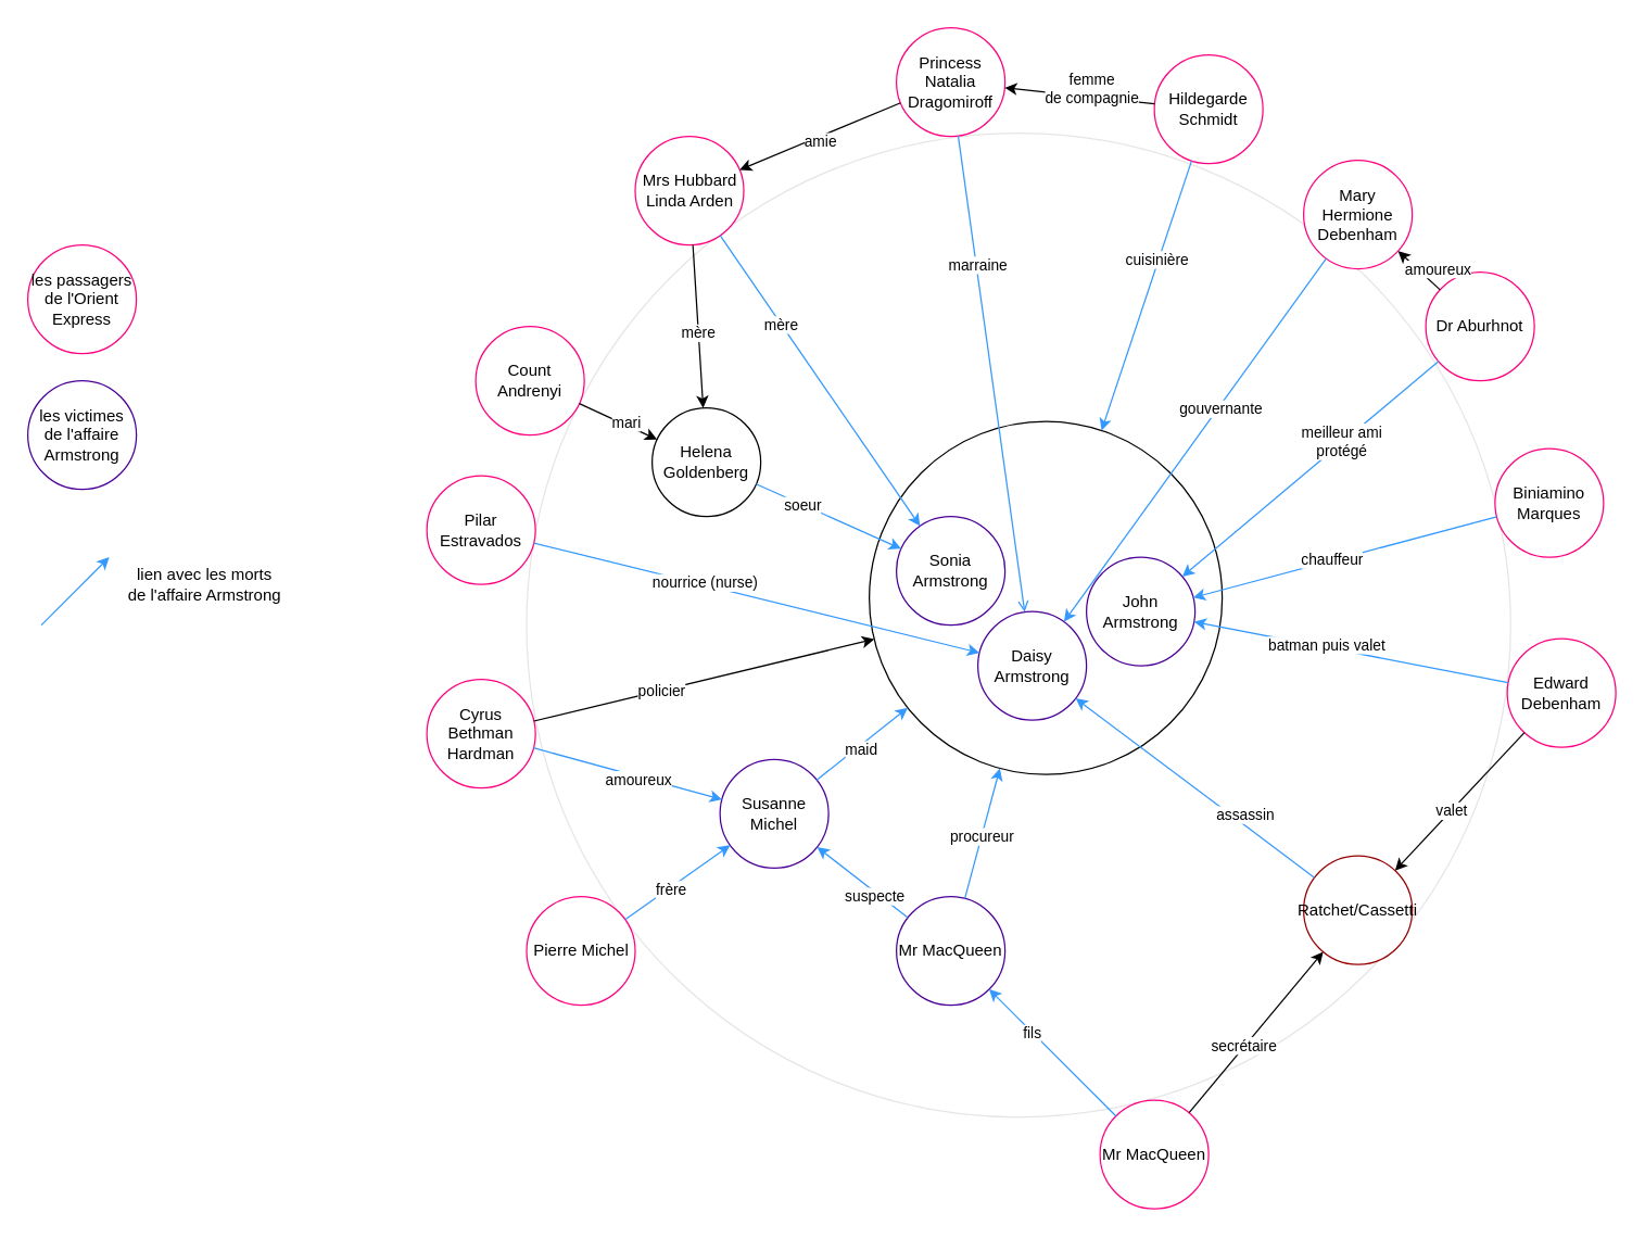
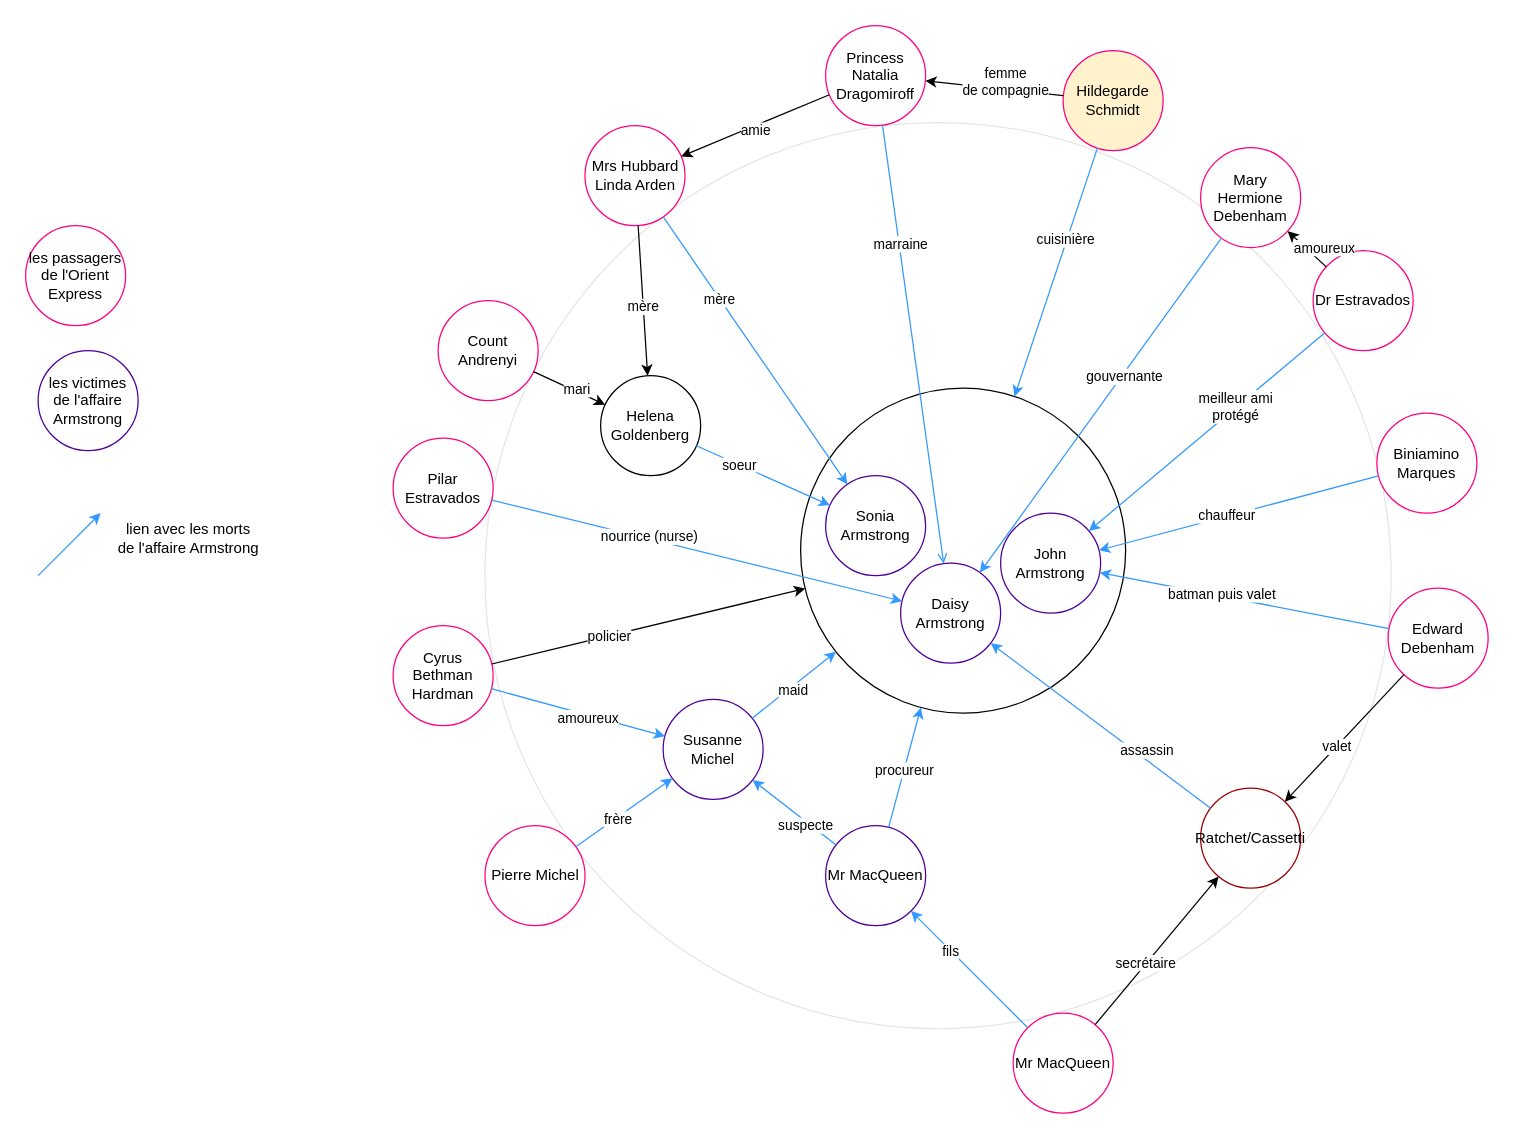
- <mxCell id="14" value="Hildegarde Schmidt" style="ellipse;whiteSpace=wrap;html=1;aspect=fixed;strokeColor=#FF0080;" vertex="1" parent="1"><mxGeometry x="850" y="40" width="80" height="80" as="geometry" /></mxCell>
+ <mxCell id="14" value="Hildegarde Schmidt" style="ellipse;whiteSpace=wrap;html=1;aspect=fixed;strokeColor=#FF0080;fillColor=#fff2cc;" vertex="1" parent="1"><mxGeometry x="850" y="40" width="80" height="80" as="geometry" /></mxCell>
- <mxCell id="4" value="&lt;div&gt;Dr Aburhnot&lt;/div&gt;" style="ellipse;whiteSpace=wrap;html=1;aspect=fixed;strokeColor=#FF0080;" vertex="1" parent="1"><mxGeometry x="1050" y="200" width="80" height="80" as="geometry" /></mxCell>
+ <mxCell id="4" value="&lt;div&gt;Dr Estravados&lt;/div&gt;" style="ellipse;whiteSpace=wrap;html=1;aspect=fixed;strokeColor=#FF0080;" vertex="1" parent="1"><mxGeometry x="1050" y="200" width="80" height="80" as="geometry" /></mxCell>
- <mxCell id="72" value="les victimes de l'affaire Armstrong" style="ellipse;whiteSpace=wrap;html=1;aspect=fixed;strokeColor=#4C0099;" vertex="1" parent="1"><mxGeometry x="20" y="280" width="80" height="80" as="geometry" /></mxCell>
+ <mxCell id="72" value="les victimes de l'affaire Armstrong" style="ellipse;whiteSpace=wrap;html=1;aspect=fixed;strokeColor=#4C0099;" vertex="1" parent="1"><mxGeometry x="30" y="280" width="80" height="80" as="geometry" /></mxCell>
